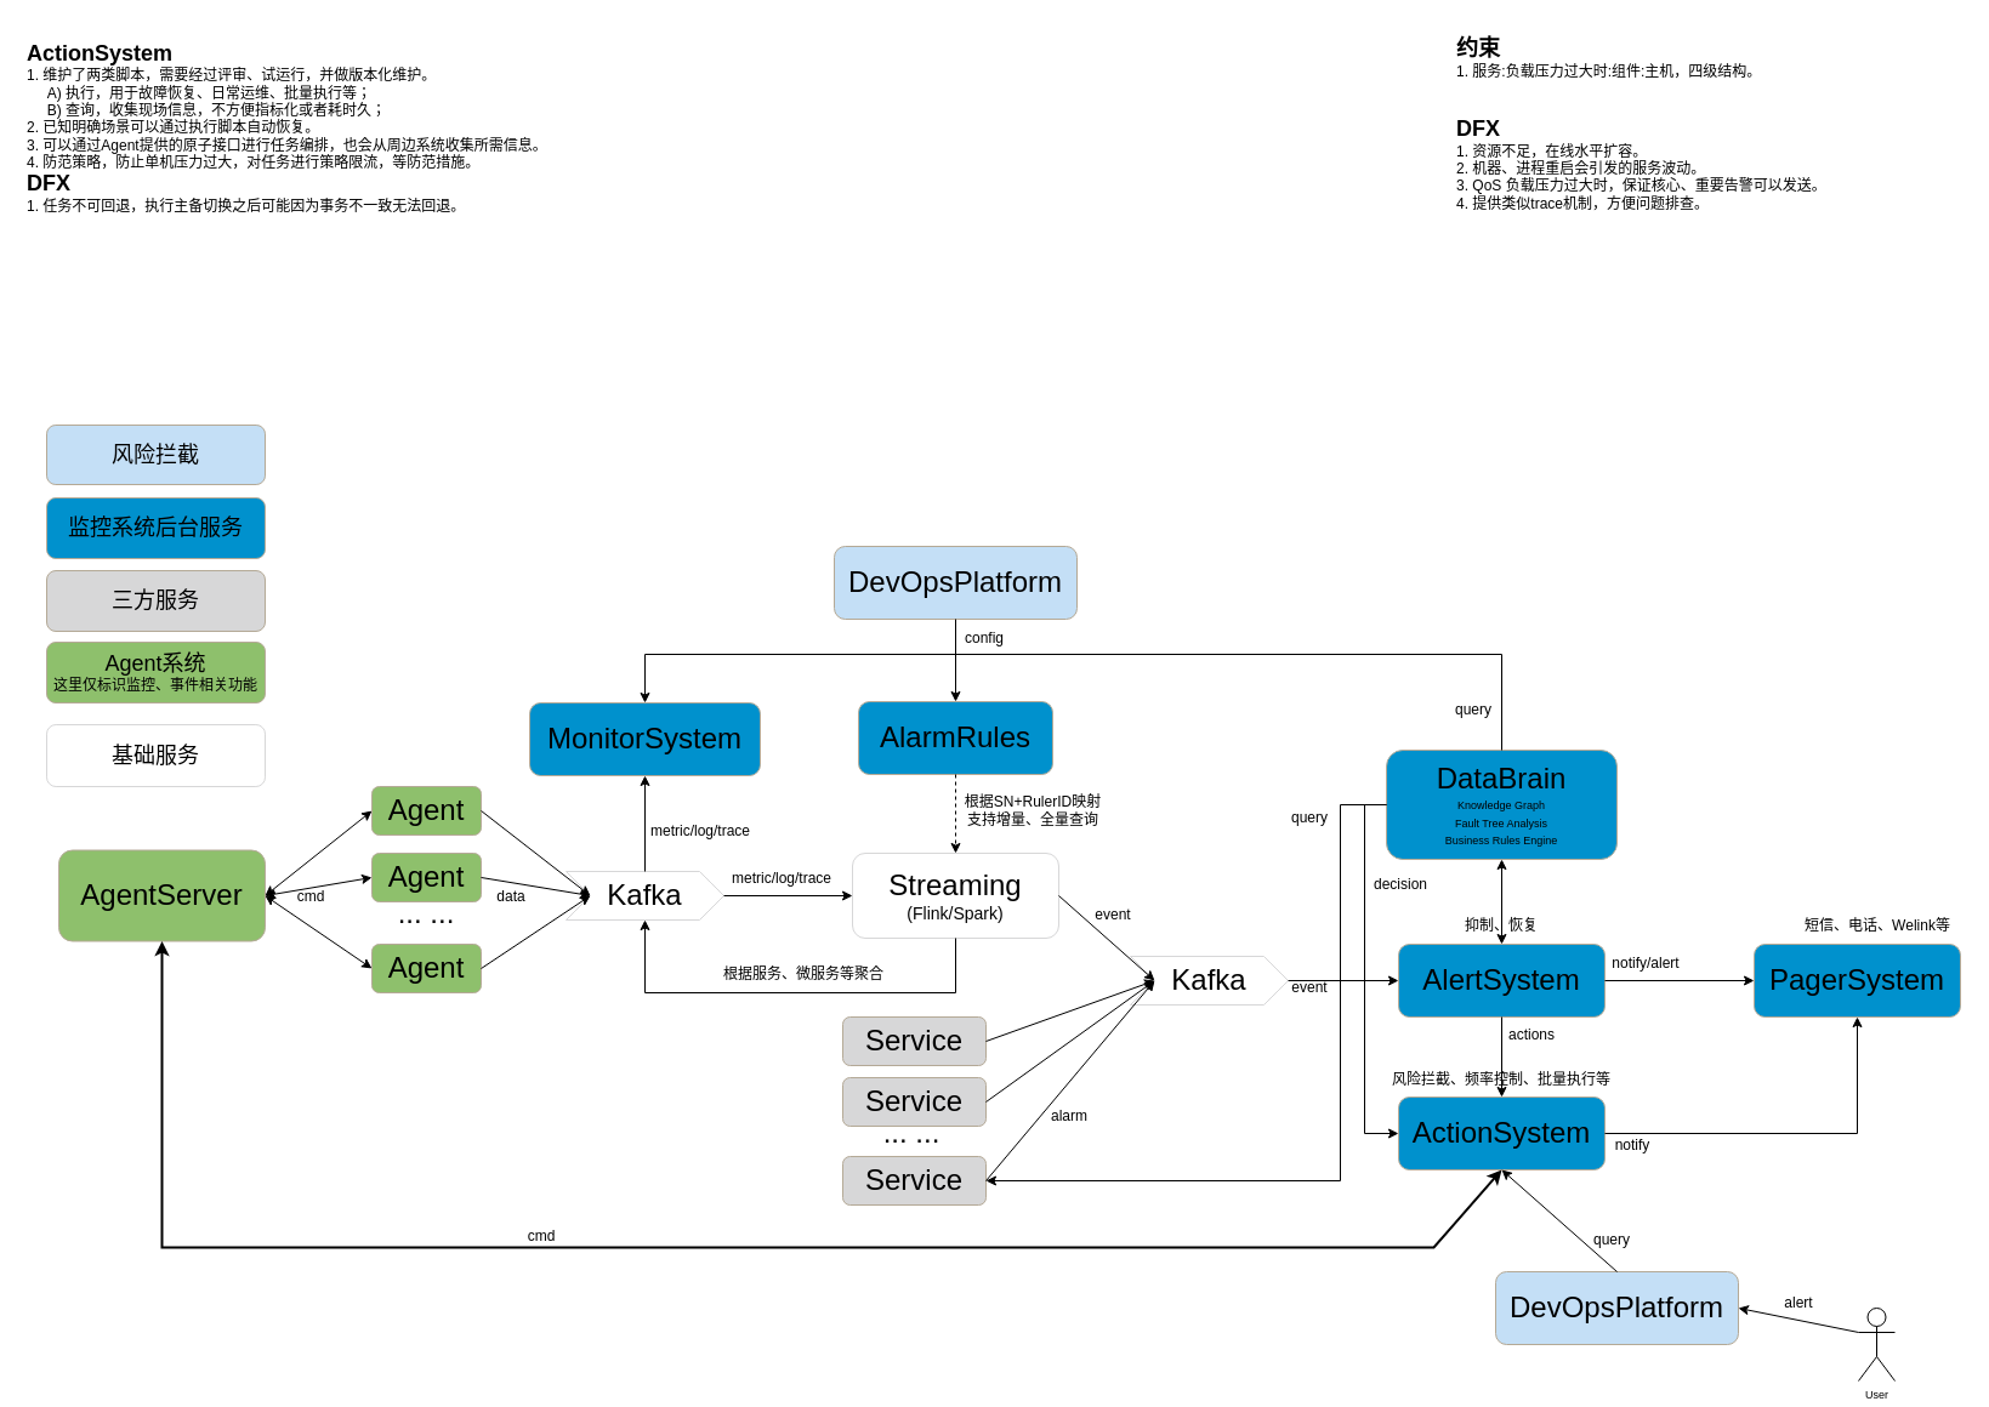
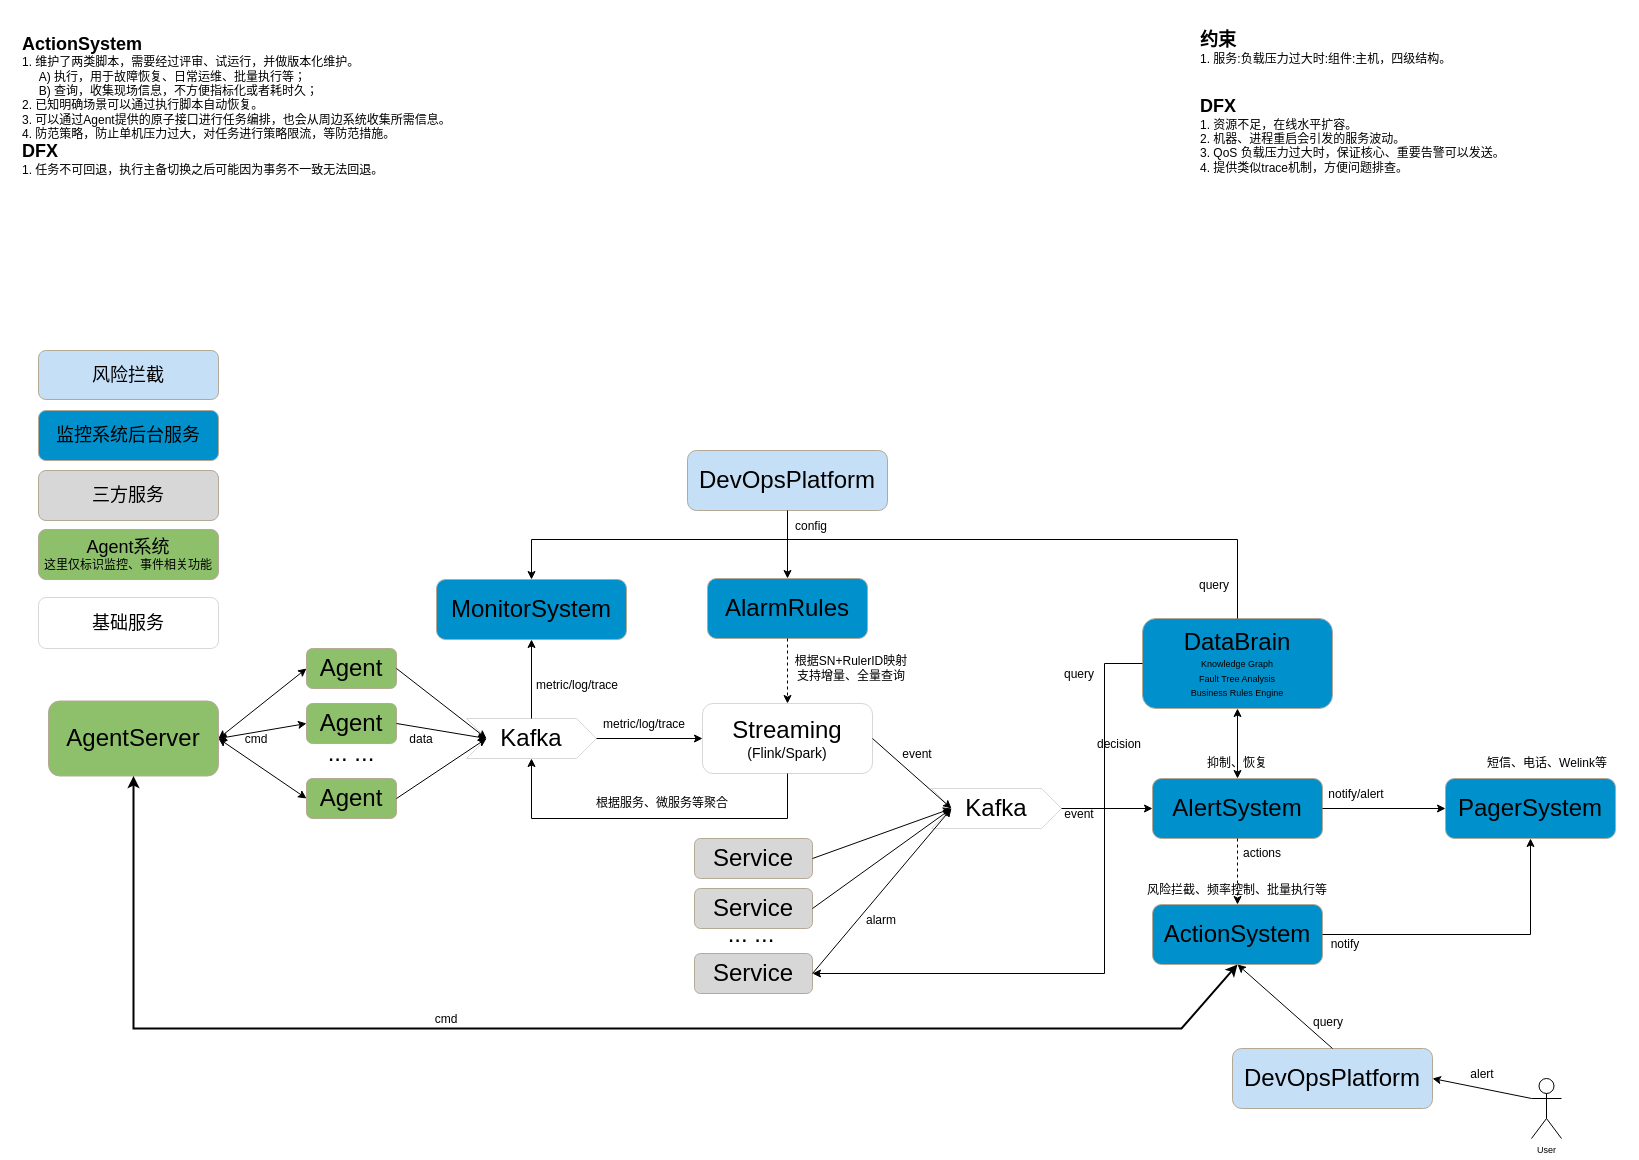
- <mxCell id="53" value="&lt;font style=&quot;font-size: 12px&quot;&gt;decision&lt;/font&gt;" style="text;html=1;strokeColor=none;fillColor=none;align=center;verticalAlign=middle;whiteSpace=wrap;rounded=0;fontSize=14;" parent="1" vertex="1"><mxGeometry x="1124" y="713" width="60" height="30" as="geometry" /></mxCell>
+ <mxCell id="53" value="&lt;font style=&quot;font-size: 12px&quot;&gt;decision&lt;/font&gt;" style="text;html=1;strokeColor=none;fillColor=none;align=center;verticalAlign=middle;whiteSpace=wrap;rounded=0;fontSize=14;" parent="1" vertex="1"><mxGeometry x="1089" y="728" width="60" height="30" as="geometry" /></mxCell>
- <mxCell id="46" value="" style="endArrow=classic;html=1;rounded=0;fontSize=12;exitX=0;exitY=0.5;exitDx=0;exitDy=0;entryX=0;entryY=0.5;entryDx=0;entryDy=0;edgeStyle=orthogonalEdgeStyle;" parent="1" source="39" target="35" edge="1"><mxGeometry width="50" height="50" relative="1" as="geometry"><mxPoint x="1247" y="1078" as="sourcePoint" /><mxPoint x="1247" y="1020" as="targetPoint" /><Array as="points"><mxPoint x="1124" y="663" /><mxPoint x="1124" y="934" /></Array></mxGeometry></mxCell>
- <mxCell id="36" value="" style="endArrow=classic;html=1;rounded=0;fontSize=12;exitX=0.5;exitY=1;exitDx=0;exitDy=0;entryX=0.5;entryY=0;entryDx=0;entryDy=0;" parent="1" source="27" target="35" edge="1"><mxGeometry width="50" height="50" relative="1" as="geometry"><mxPoint x="1332" y="818" as="sourcePoint" /><mxPoint x="1472" y="818" as="targetPoint" /></mxGeometry></mxCell>
+ <mxCell id="36" value="" style="endArrow=classic;html=1;rounded=0;fontSize=12;exitX=0.5;exitY=1;exitDx=0;exitDy=0;entryX=0.5;entryY=0;entryDx=0;entryDy=0;dashed=1;" parent="1" source="27" target="35" edge="1"><mxGeometry width="50" height="50" relative="1" as="geometry"><mxPoint x="1332" y="818" as="sourcePoint" /><mxPoint x="1472" y="818" as="targetPoint" /></mxGeometry></mxCell>
